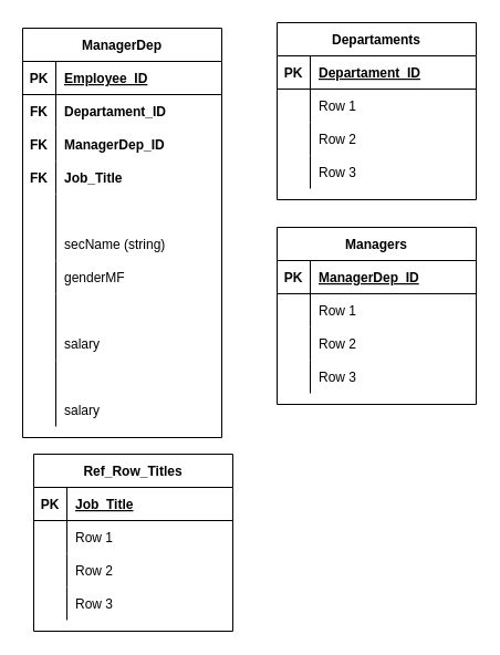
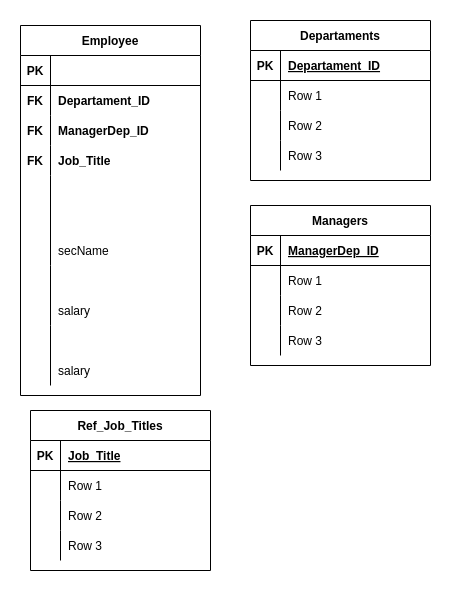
- <mxCell id="2" value="ManagerDep" style="shape=table;startSize=30;container=1;collapsible=1;childLayout=tableLayout;fixedRows=1;rowLines=0;fontStyle=1;align=center;resizeLast=1;" vertex="1" parent="1"><mxGeometry x="20" y="25" width="180" height="370" as="geometry" /></mxCell>
+ <mxCell id="2" value="Employee" style="shape=table;startSize=30;container=1;collapsible=1;childLayout=tableLayout;fixedRows=1;rowLines=0;fontStyle=1;align=center;resizeLast=1;" vertex="1" parent="1"><mxGeometry x="20" y="25" width="180" height="370" as="geometry" /></mxCell>
- <mxCell id="5" value="Employee_ID" style="shape=partialRectangle;connectable=0;fillColor=none;top=0;left=0;bottom=0;right=0;align=left;spacingLeft=6;fontStyle=5;overflow=hidden;" vertex="1" parent="3"><mxGeometry x="30" width="150" height="30" as="geometry" /></mxCell>
- <mxCell id="19" value="secName (string)" style="shape=partialRectangle;connectable=0;fillColor=none;top=0;left=0;bottom=0;right=0;align=left;spacingLeft=6;overflow=hidden;" vertex="1" parent="17"><mxGeometry x="30" width="150" height="30" as="geometry" /></mxCell>
- <mxCell id="22" value="genderMF" style="shape=partialRectangle;connectable=0;fillColor=none;top=0;left=0;bottom=0;right=0;align=left;spacingLeft=6;overflow=hidden;" vertex="1" parent="20"><mxGeometry x="30" width="150" height="30" as="geometry" /></mxCell>
+ <mxCell id="22" value="secName" style="shape=partialRectangle;connectable=0;fillColor=none;top=0;left=0;bottom=0;right=0;align=left;spacingLeft=6;overflow=hidden;" vertex="1" parent="20"><mxGeometry x="30" width="150" height="30" as="geometry" /></mxCell>
- <mxCell id="59" value="Ref_Row_Titles" style="shape=table;startSize=30;container=1;collapsible=1;childLayout=tableLayout;fixedRows=1;rowLines=0;fontStyle=1;align=center;resizeLast=1;" vertex="1" parent="1"><mxGeometry x="30" y="410" width="180" height="160" as="geometry" /></mxCell>
+ <mxCell id="59" value="Ref_Job_Titles" style="shape=table;startSize=30;container=1;collapsible=1;childLayout=tableLayout;fixedRows=1;rowLines=0;fontStyle=1;align=center;resizeLast=1;" vertex="1" parent="1"><mxGeometry x="30" y="410" width="180" height="160" as="geometry" /></mxCell>
